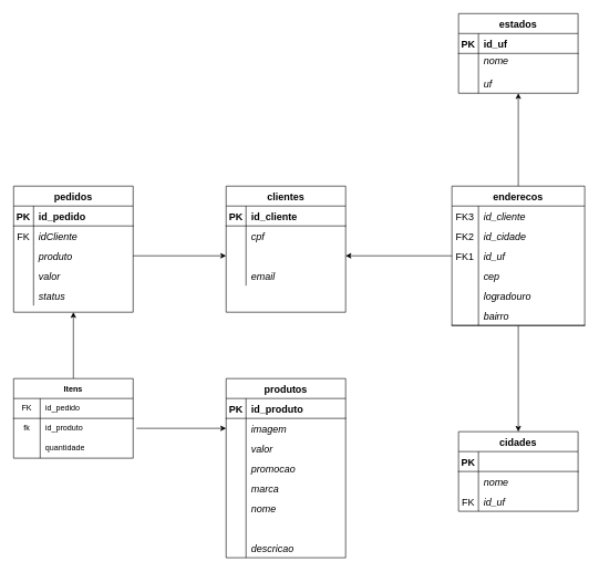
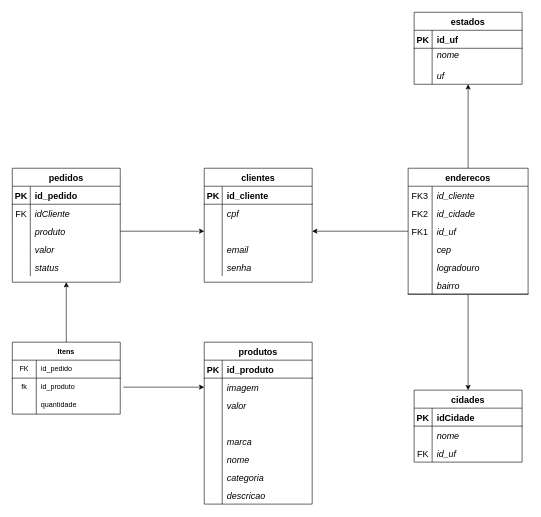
+ <mxCell id="16" value="senha" style="shape=partialRectangle;connectable=0;fillColor=none;top=0;left=0;bottom=0;right=0;align=left;spacingLeft=6;overflow=hidden;fontSize=15;fontStyle=2" parent="14" vertex="1"><mxGeometry x="30" width="150" height="30" as="geometry"><mxRectangle width="150" height="30" as="alternateBounds" /></mxGeometry></mxCell>
+ <mxCell id="49" value="idCidade" style="shape=partialRectangle;connectable=0;fillColor=none;top=0;left=0;bottom=0;right=0;align=left;spacingLeft=6;fontStyle=1;overflow=hidden;fontSize=15;" parent="47" vertex="1"><mxGeometry x="30" width="150" height="30" as="geometry"><mxRectangle width="150" height="30" as="alternateBounds" /></mxGeometry></mxCell>
- <mxCell id="84" value="promocao" style="shape=partialRectangle;connectable=0;fillColor=none;top=0;left=0;bottom=0;right=0;align=left;spacingLeft=6;overflow=hidden;fontSize=15;fontStyle=2" parent="82" vertex="1"><mxGeometry x="30" width="150" height="30" as="geometry"><mxRectangle width="150" height="30" as="alternateBounds" /></mxGeometry></mxCell>
+ <mxCell id="93" value="categoria" style="shape=partialRectangle;connectable=0;fillColor=none;top=0;left=0;bottom=0;right=0;align=left;spacingLeft=6;overflow=hidden;fontSize=15;fontStyle=2" parent="91" vertex="1"><mxGeometry x="30" width="150" height="30" as="geometry"><mxRectangle width="150" height="30" as="alternateBounds" /></mxGeometry></mxCell>
